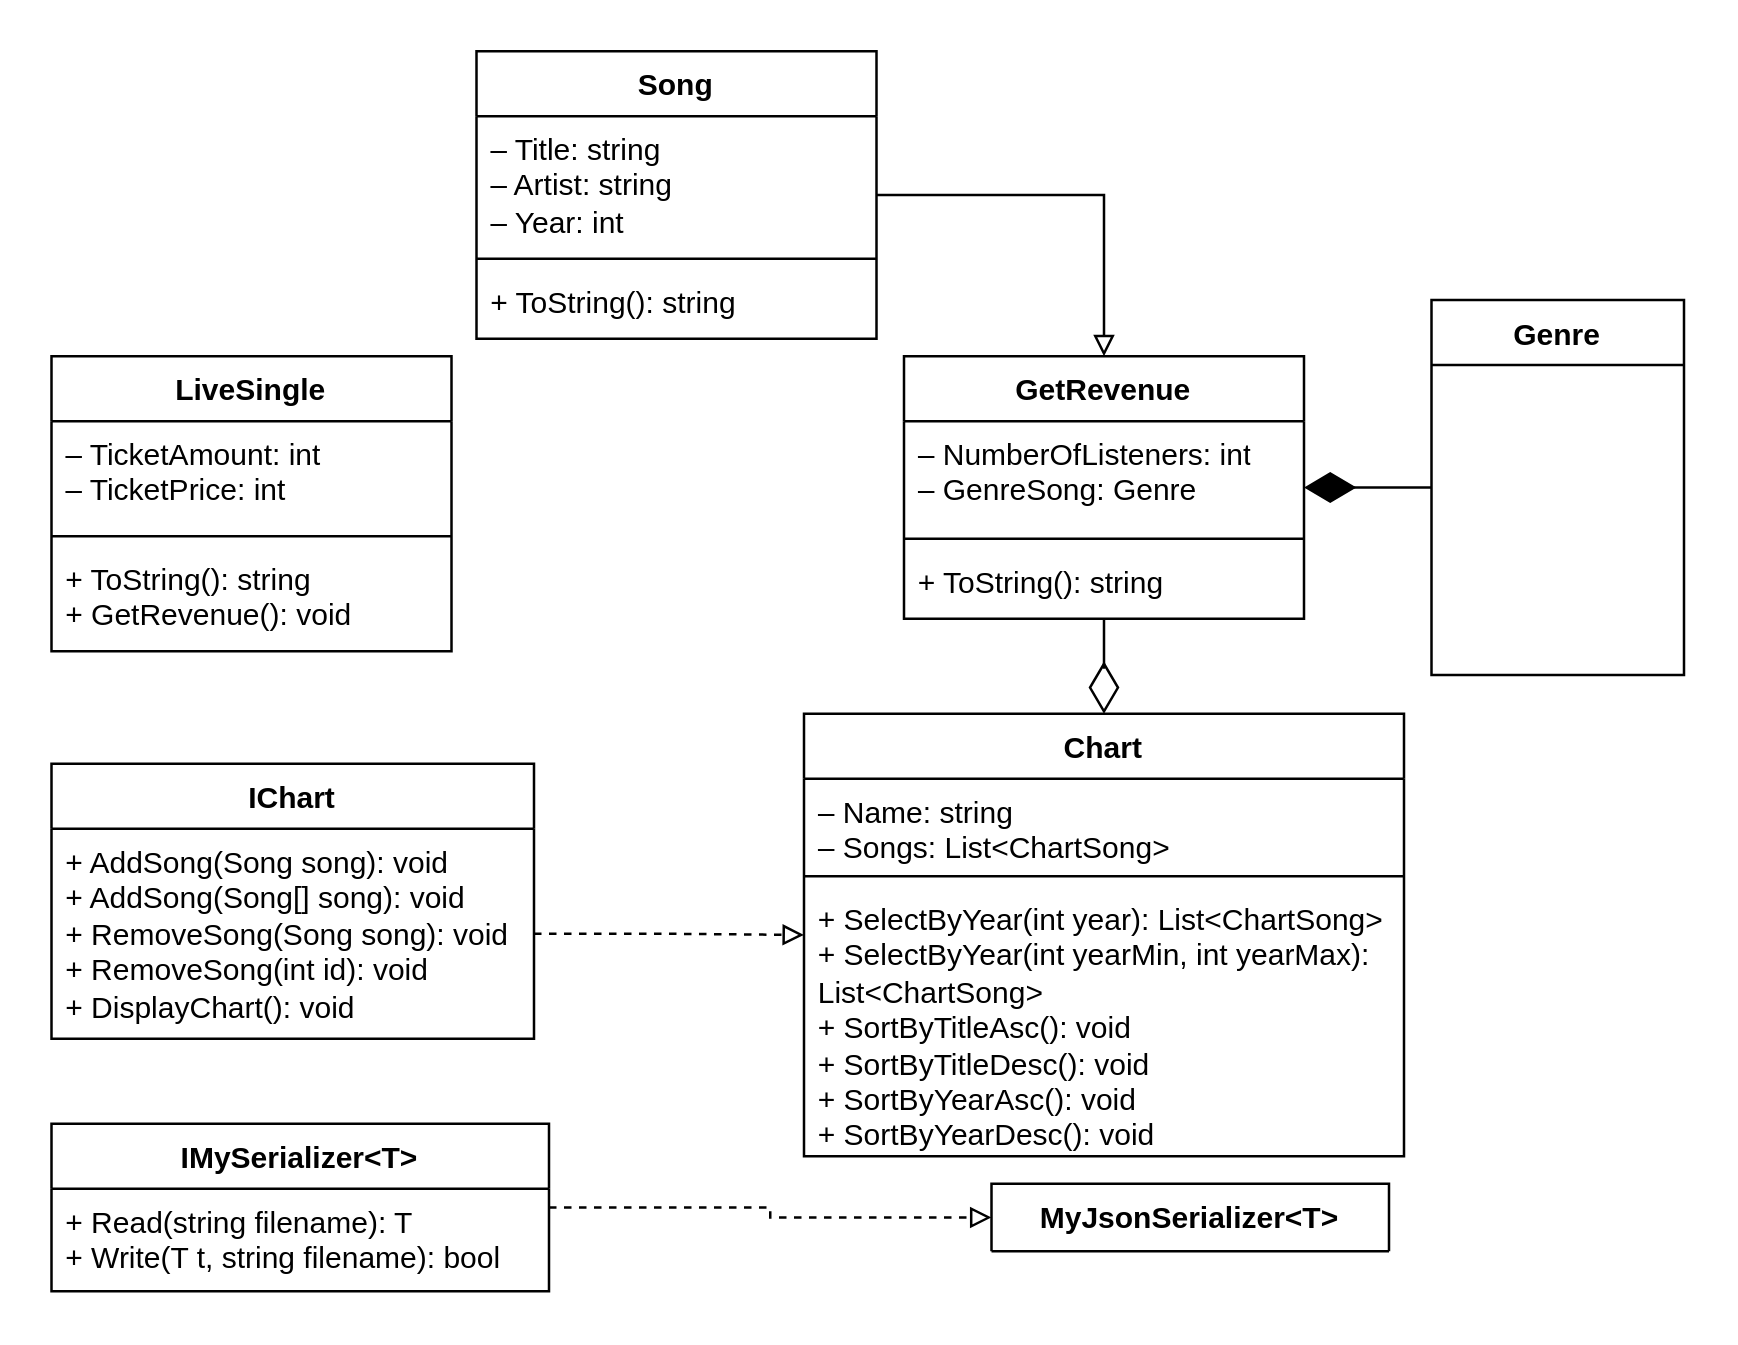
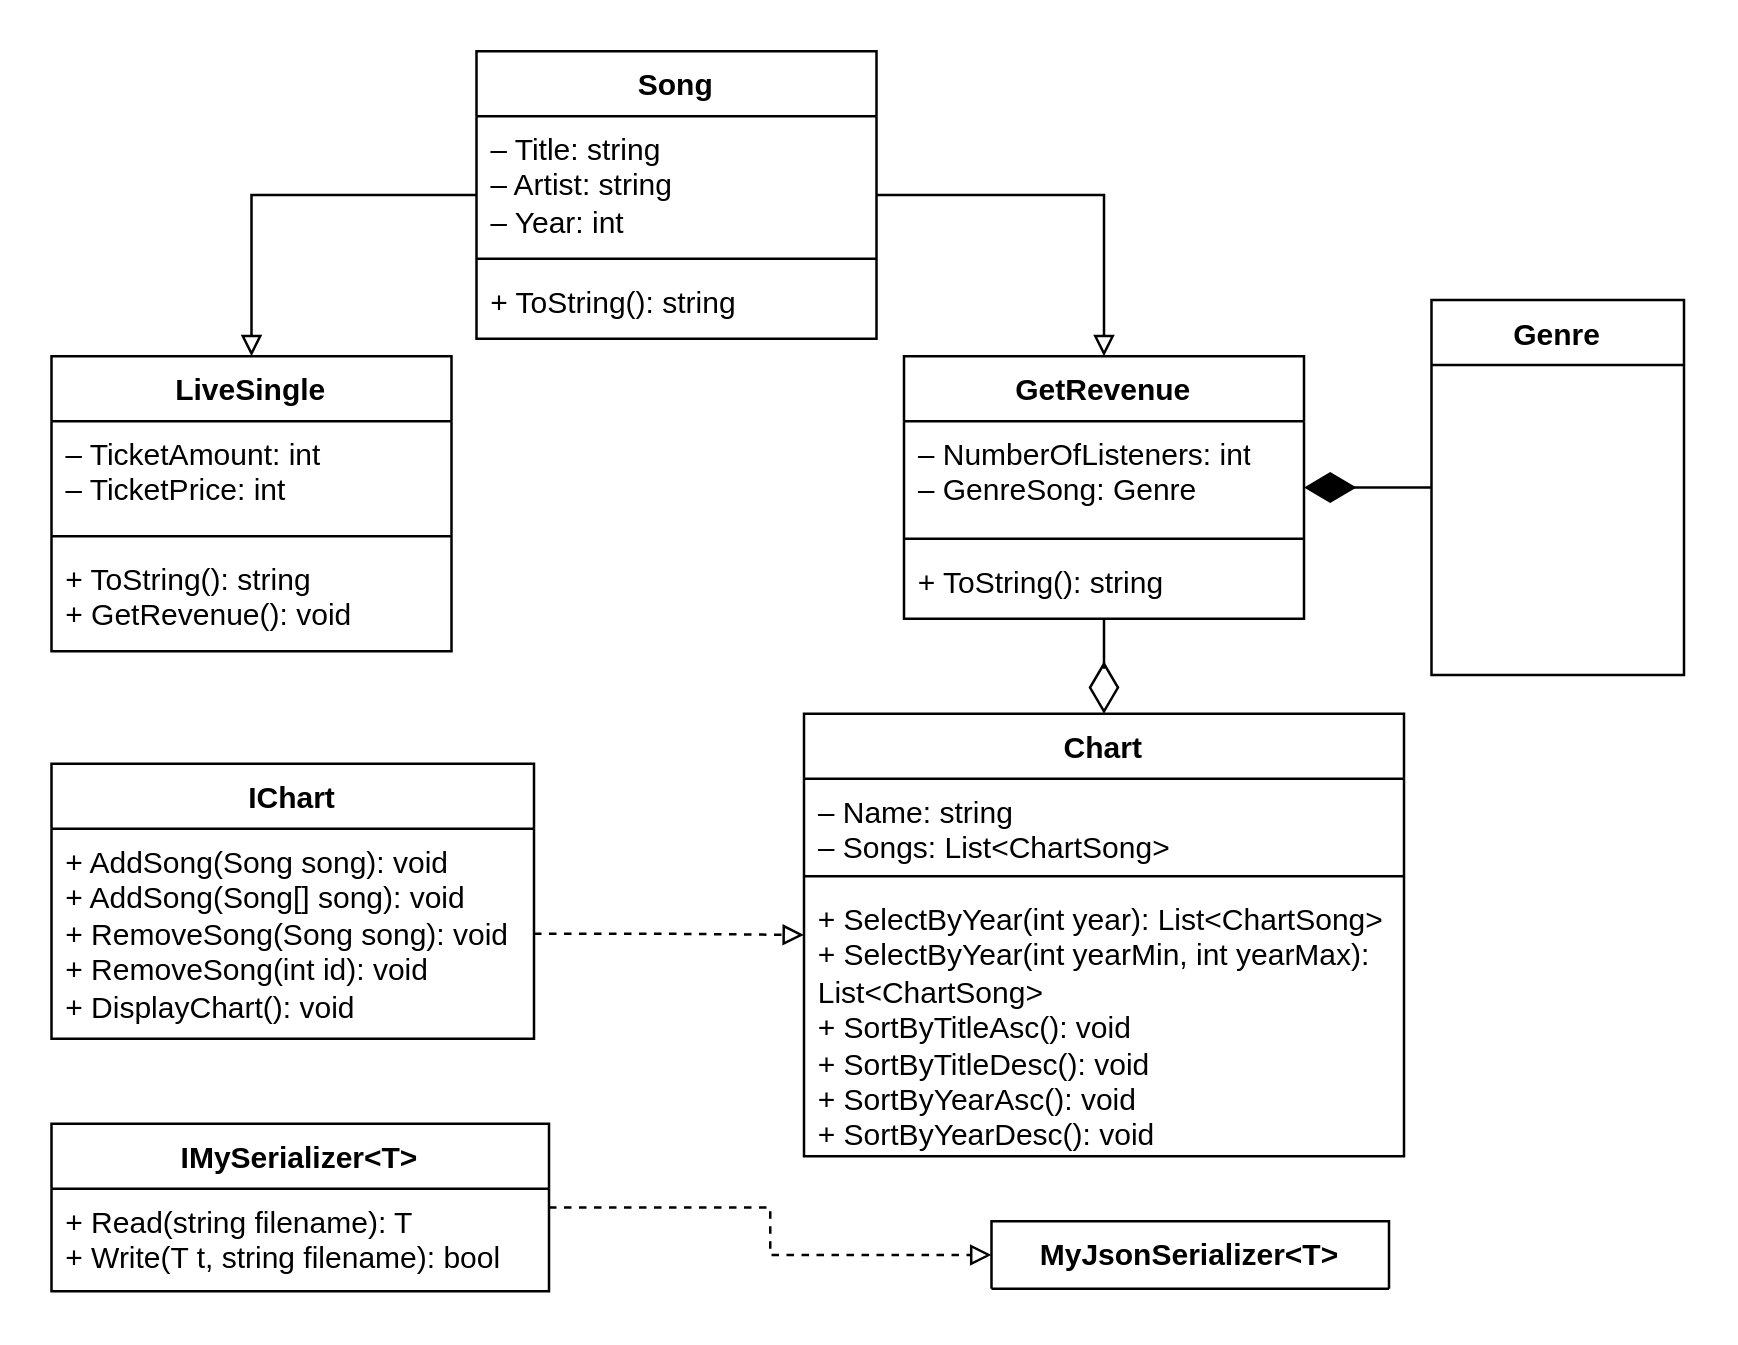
+ <mxCell id="2" value="" style="edgeStyle=orthogonalEdgeStyle;rounded=0;orthogonalLoop=1;jettySize=auto;html=1;endArrow=block;endFill=0;" parent="1" source="4" target="8" edge="1"><mxGeometry relative="1" as="geometry" /></mxCell>
- <mxCell id="30" value="MyJsonSerializer&amp;lt;T&amp;gt;" style="swimlane;fontStyle=1;align=center;verticalAlign=top;childLayout=stackLayout;horizontal=1;startSize=67;horizontalStack=0;resizeParent=1;resizeParentMax=0;resizeLast=0;collapsible=1;marginBottom=0;whiteSpace=wrap;html=1;" parent="1" vertex="1"><mxGeometry x="396" y="473" width="159" height="27" as="geometry" /></mxCell>
+ <mxCell id="30" value="MyJsonSerializer&amp;lt;T&amp;gt;" style="swimlane;fontStyle=1;align=center;verticalAlign=top;childLayout=stackLayout;horizontal=1;startSize=67;horizontalStack=0;resizeParent=1;resizeParentMax=0;resizeLast=0;collapsible=1;marginBottom=0;whiteSpace=wrap;html=1;" parent="1" vertex="1"><mxGeometry x="396" y="488" width="159" height="27" as="geometry" /></mxCell>
